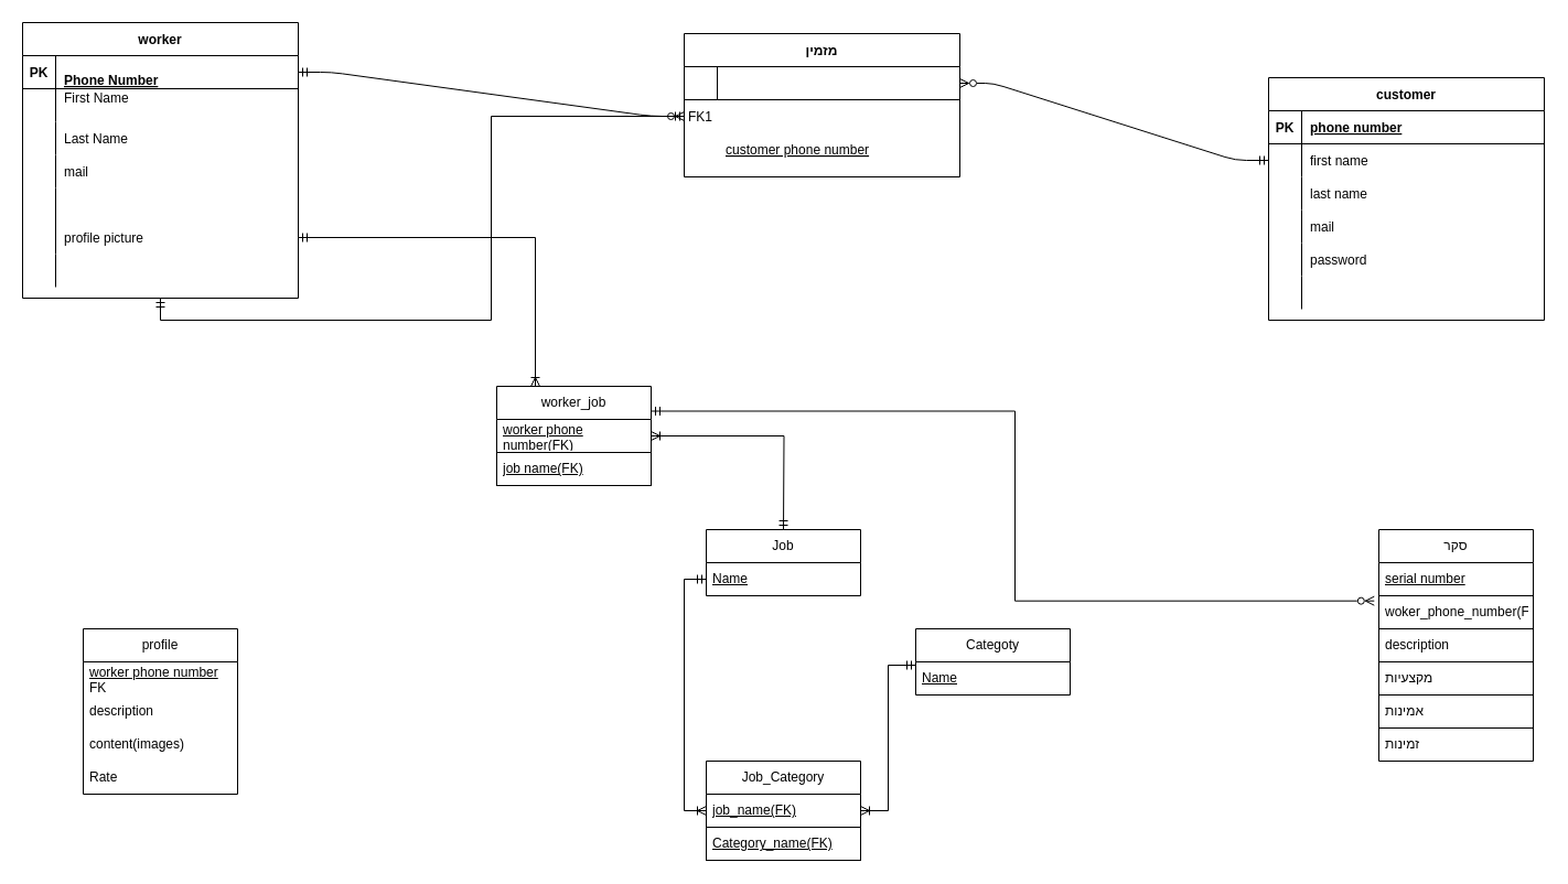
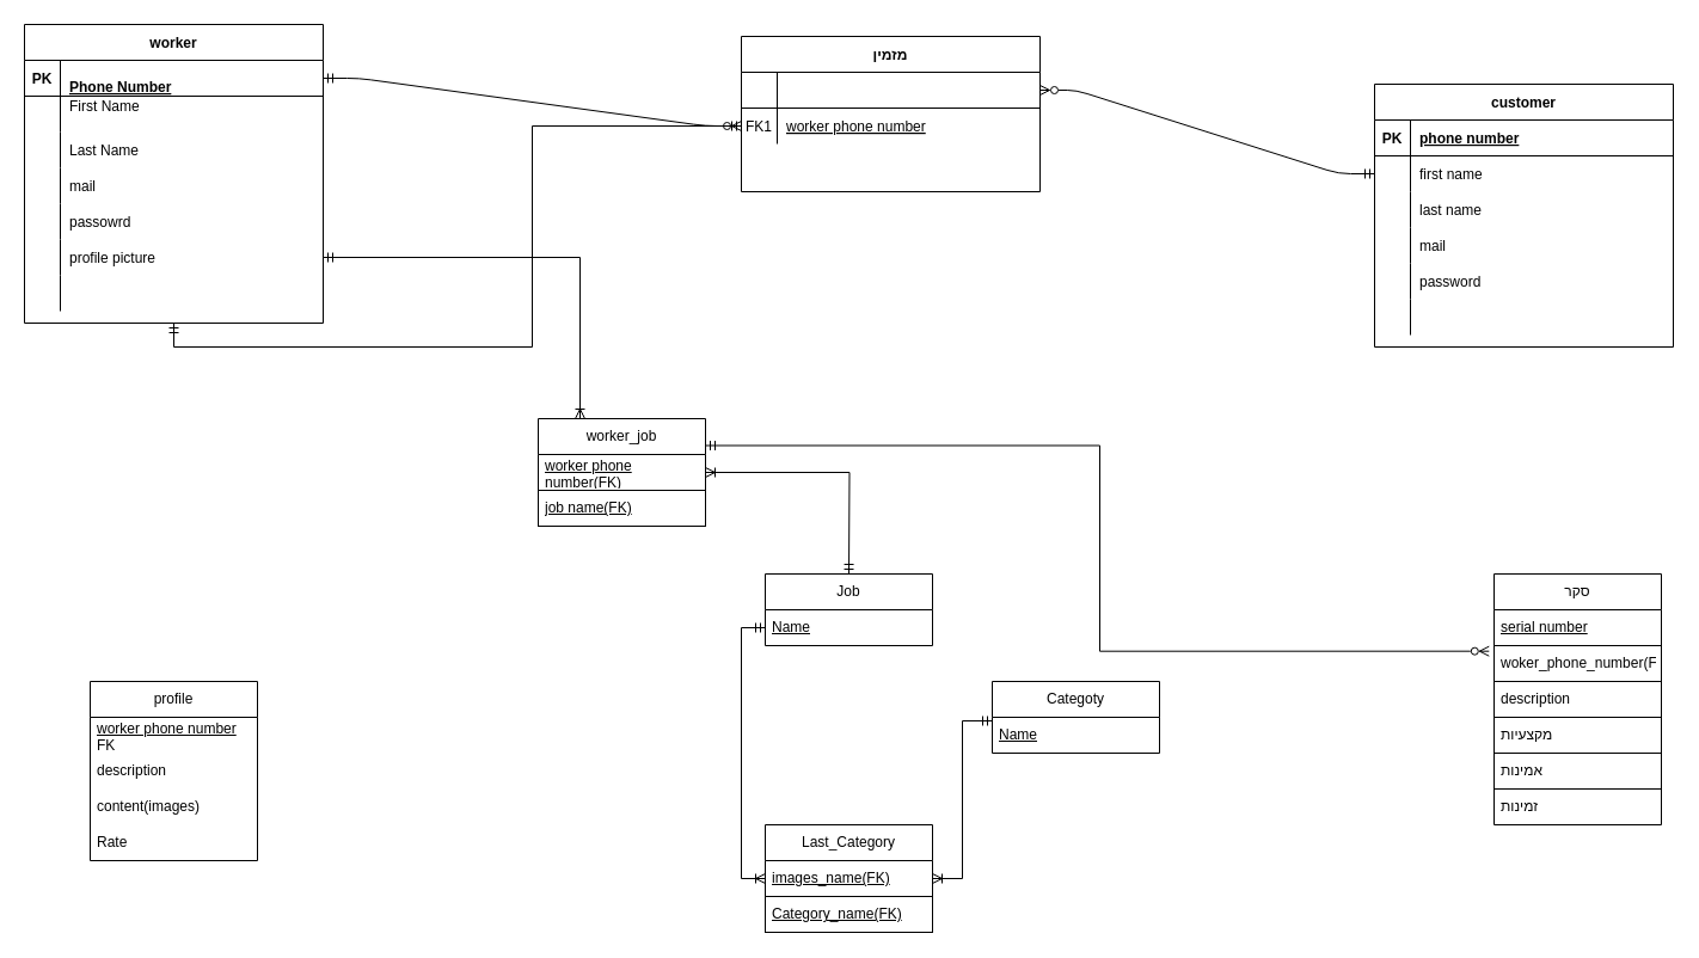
+ <mxCell id="10" value="worker phone number" style="shape=partialRectangle;overflow=hidden;connectable=0;fillColor=none;top=0;left=0;bottom=0;right=0;align=left;spacingLeft=6;fontStyle=4" parent="8" vertex="1"><mxGeometry x="30" width="220" height="30" as="geometry"><mxRectangle width="220" height="30" as="alternateBounds" /></mxGeometry></mxCell>
- <mxCell id="12" value="customer phone number" style="shape=partialRectangle;overflow=hidden;connectable=0;fillColor=none;top=0;left=0;bottom=0;right=0;align=left;spacingLeft=6;fontStyle=4" parent="11" vertex="1"><mxGeometry x="30" width="220" height="30" as="geometry"><mxRectangle width="220" height="30" as="alternateBounds" /></mxGeometry></mxCell>
+ <mxCell id="48" value="passowrd" style="shape=partialRectangle;overflow=hidden;connectable=0;fillColor=none;top=0;left=0;bottom=0;right=0;align=left;spacingLeft=6;" parent="46" vertex="1"><mxGeometry x="30" width="220" height="30" as="geometry"><mxRectangle width="220" height="30" as="alternateBounds" /></mxGeometry></mxCell>
- <mxCell id="67" value="Job_Category" style="swimlane;fontStyle=0;childLayout=stackLayout;horizontal=1;startSize=30;horizontalStack=0;resizeParent=1;resizeParentMax=0;resizeLast=0;collapsible=1;marginBottom=0;whiteSpace=wrap;html=1;" parent="1" vertex="1"><mxGeometry x="640" y="690" width="140" height="90" as="geometry" /></mxCell>
+ <mxCell id="67" value="Last_Category" style="swimlane;fontStyle=0;childLayout=stackLayout;horizontal=1;startSize=30;horizontalStack=0;resizeParent=1;resizeParentMax=0;resizeLast=0;collapsible=1;marginBottom=0;whiteSpace=wrap;html=1;" parent="1" vertex="1"><mxGeometry x="640" y="690" width="140" height="90" as="geometry" /></mxCell>
- <mxCell id="68" value="&lt;u&gt;job_name(FK)&lt;/u&gt;" style="text;strokeColor=none;fillColor=none;align=left;verticalAlign=middle;spacingLeft=4;spacingRight=4;overflow=hidden;points=[[0,0.5],[1,0.5]];portConstraint=eastwest;rotatable=0;whiteSpace=wrap;html=1;" parent="67" vertex="1"><mxGeometry y="30" width="140" height="30" as="geometry" /></mxCell>
+ <mxCell id="68" value="&lt;u&gt;images_name(FK)&lt;/u&gt;" style="text;strokeColor=none;fillColor=none;align=left;verticalAlign=middle;spacingLeft=4;spacingRight=4;overflow=hidden;points=[[0,0.5],[1,0.5]];portConstraint=eastwest;rotatable=0;whiteSpace=wrap;html=1;" parent="67" vertex="1"><mxGeometry y="30" width="140" height="30" as="geometry" /></mxCell>
